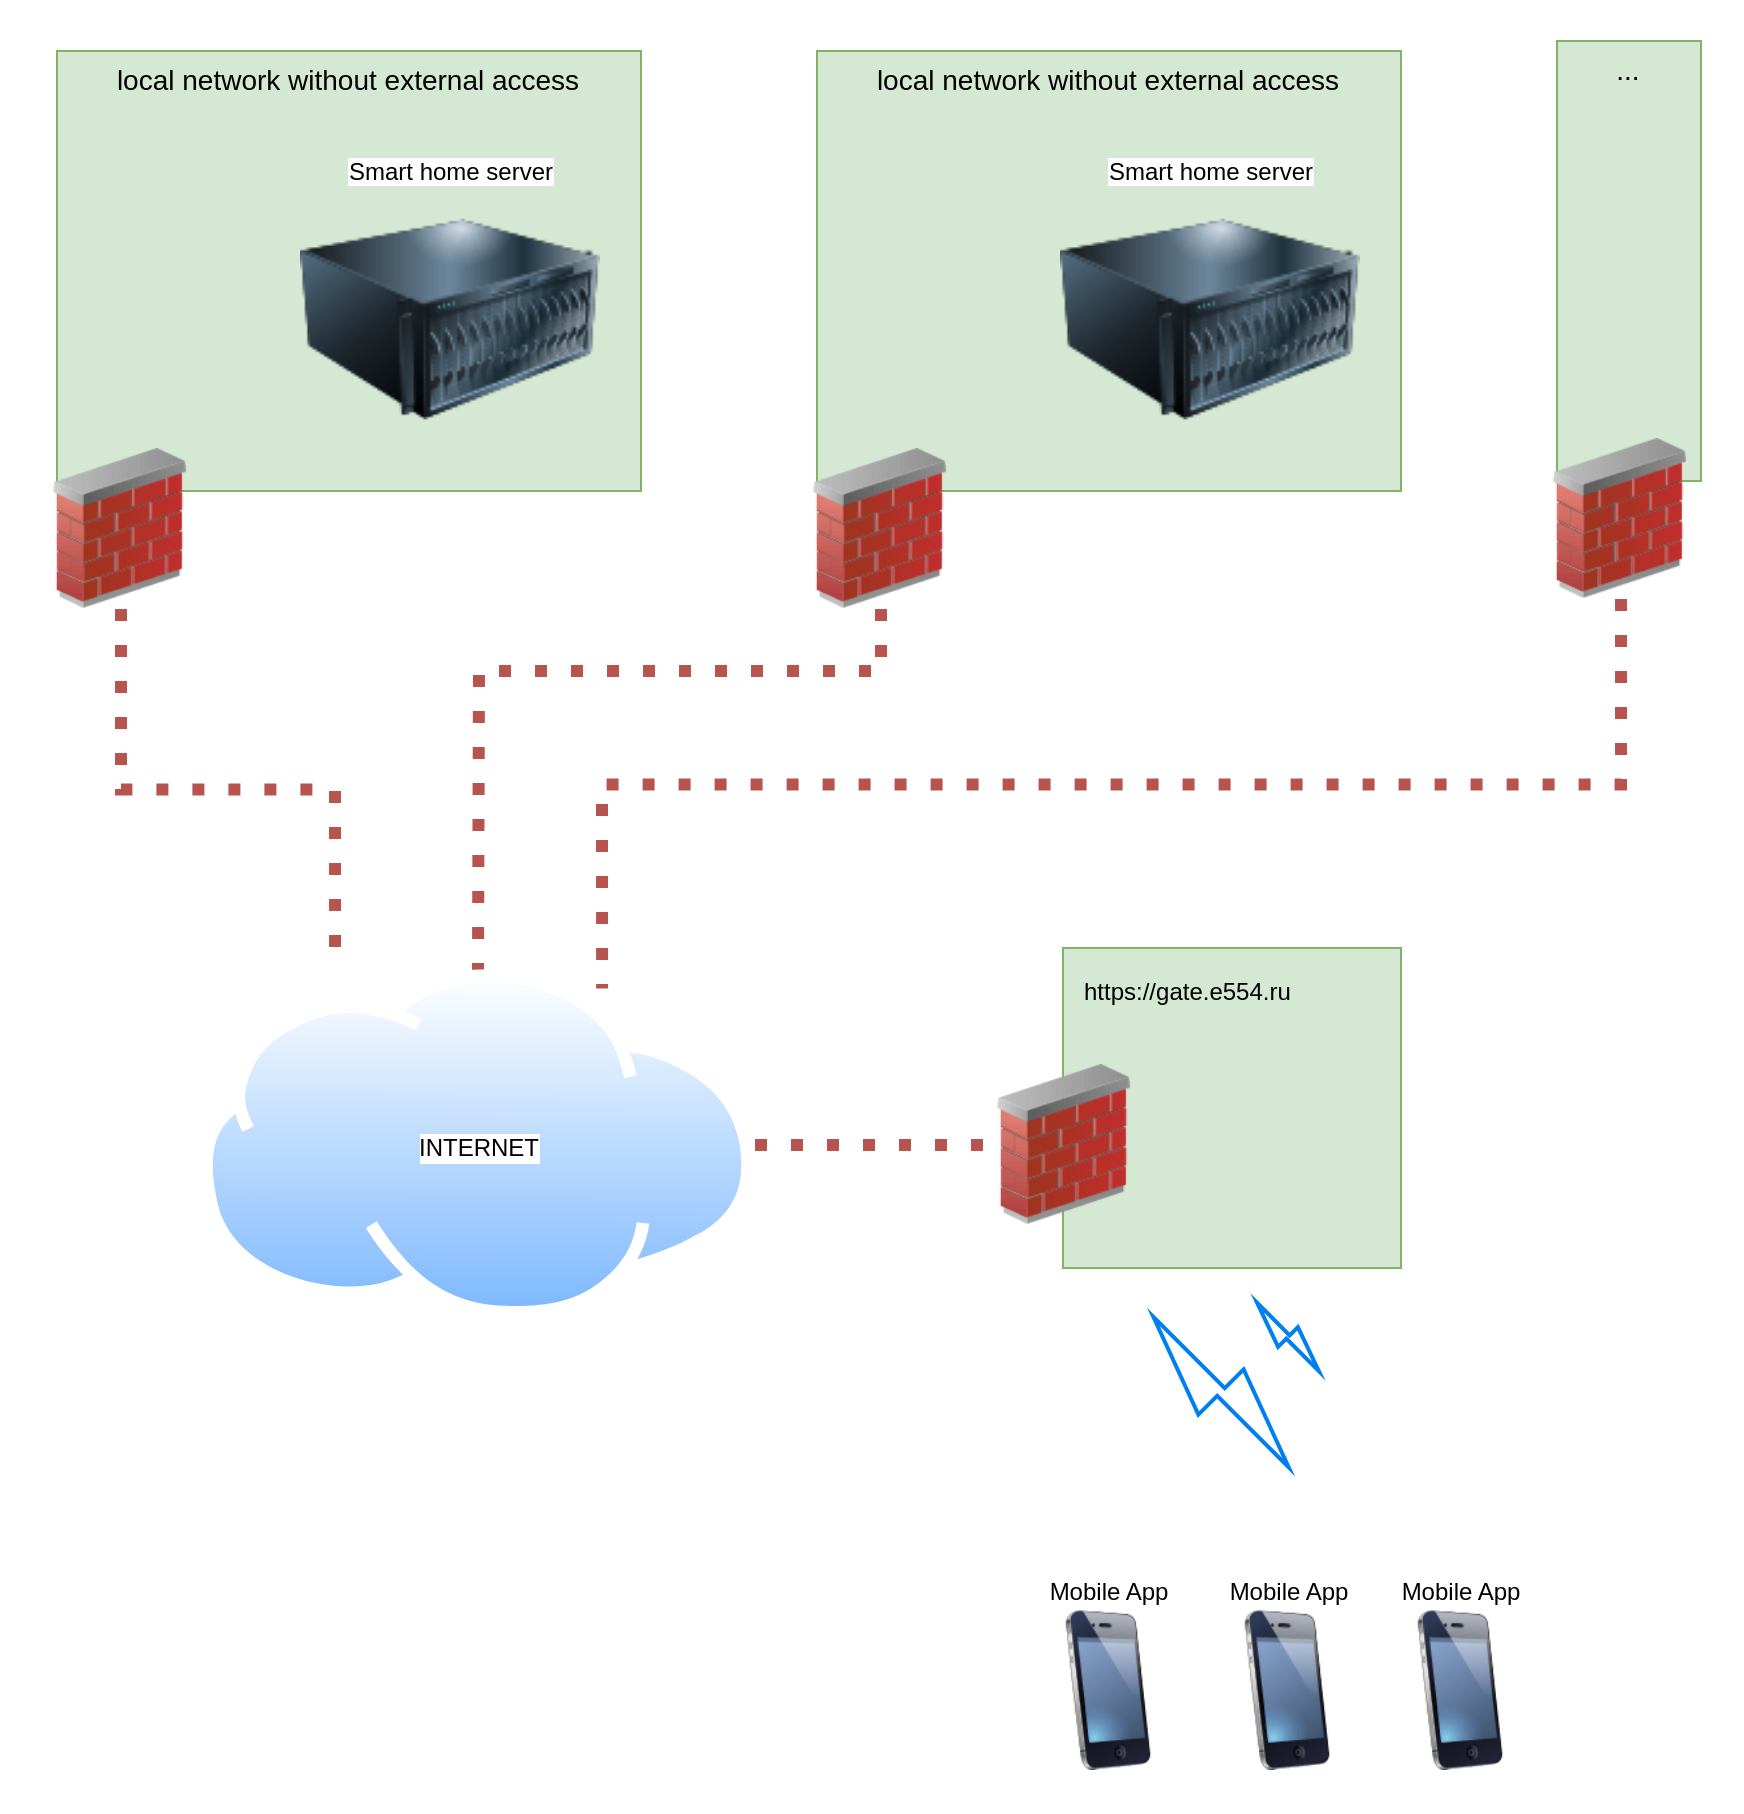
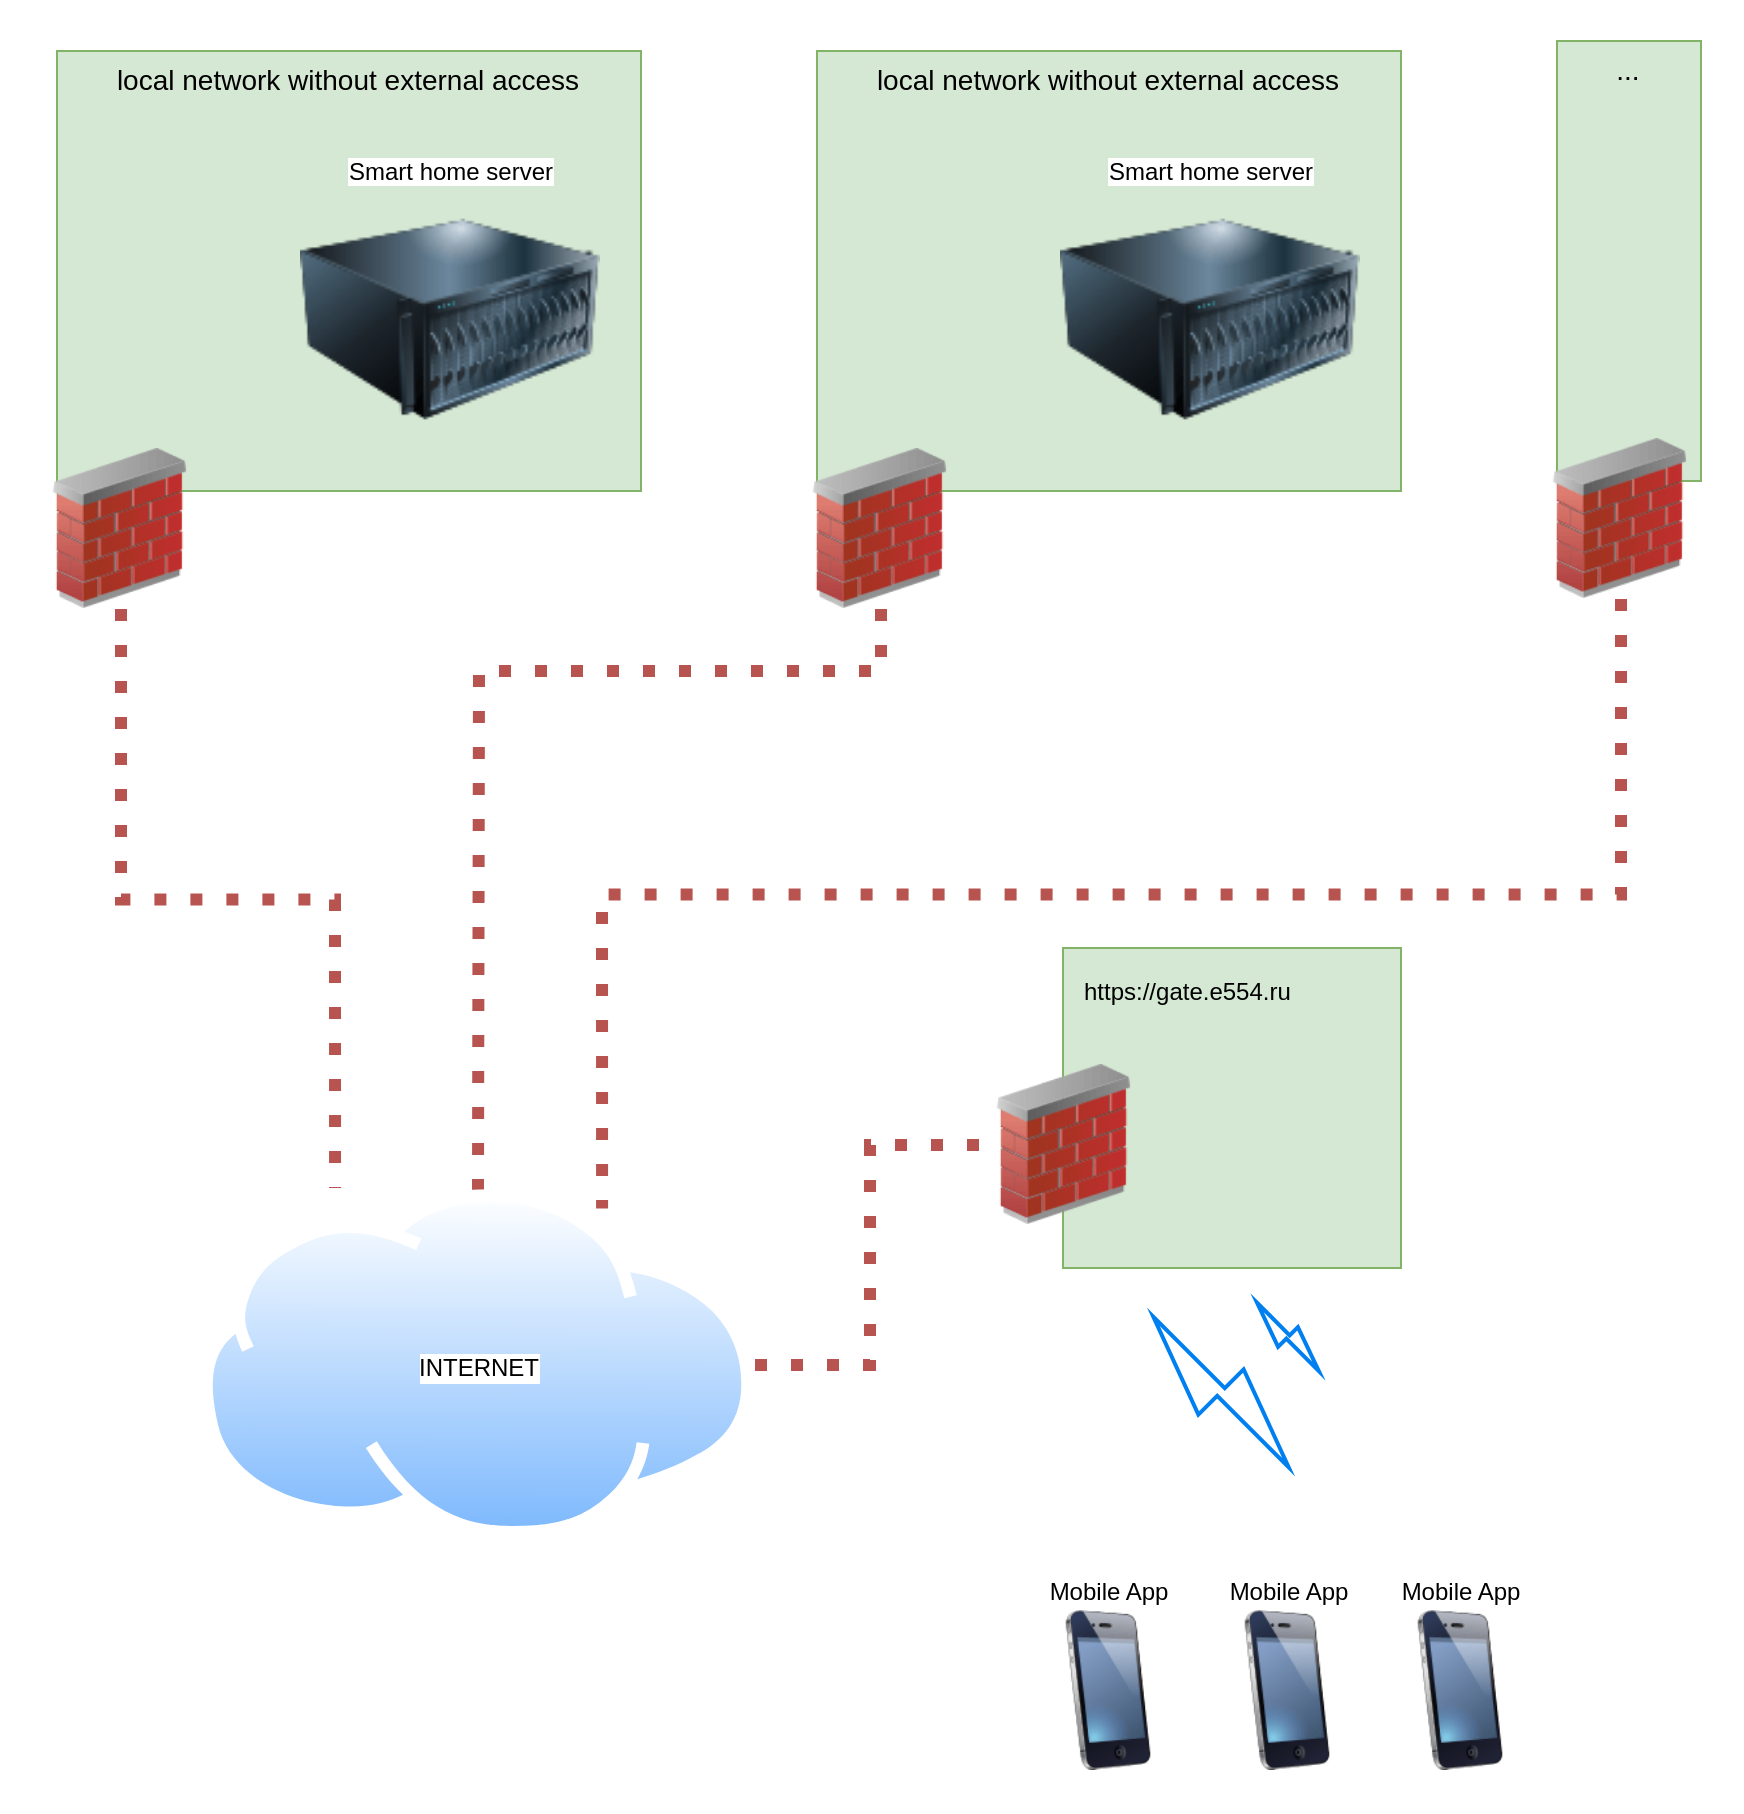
- <mxCell id="11" value="INTERNET" style="aspect=fixed;perimeter=ellipsePerimeter;html=1;align=center;shadow=0;dashed=0;spacingTop=3;image;image=img/lib/active_directory/internet_cloud.svg;labelPosition=center;verticalLabelPosition=middle;verticalAlign=middle;" vertex="1" parent="1"><mxGeometry x="100" y="484.5" width="277" height="175" as="geometry" /></mxCell>
+ <mxCell id="11" value="INTERNET" style="aspect=fixed;perimeter=ellipsePerimeter;html=1;align=center;shadow=0;dashed=0;spacingTop=3;image;image=img/lib/active_directory/internet_cloud.svg;labelPosition=center;verticalLabelPosition=middle;verticalAlign=middle;" vertex="1" parent="1"><mxGeometry x="100" y="594.5" width="277" height="175" as="geometry" /></mxCell>
